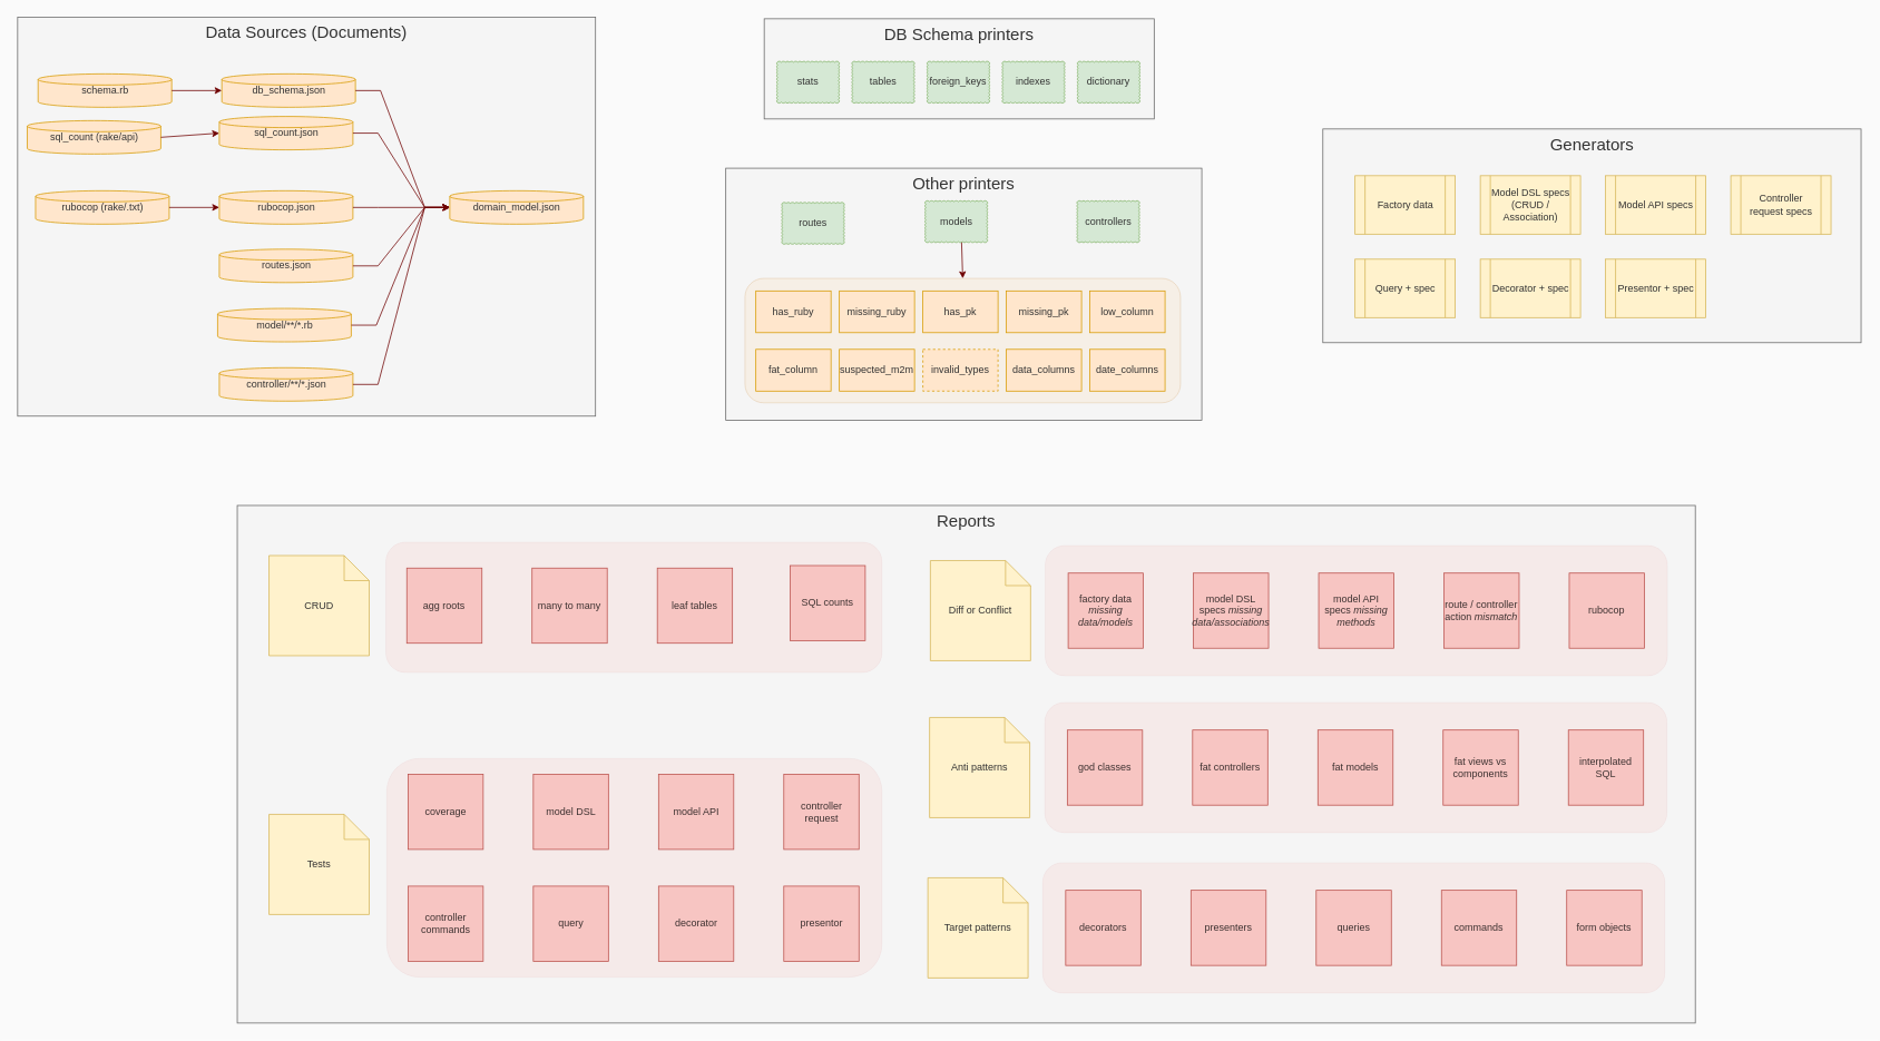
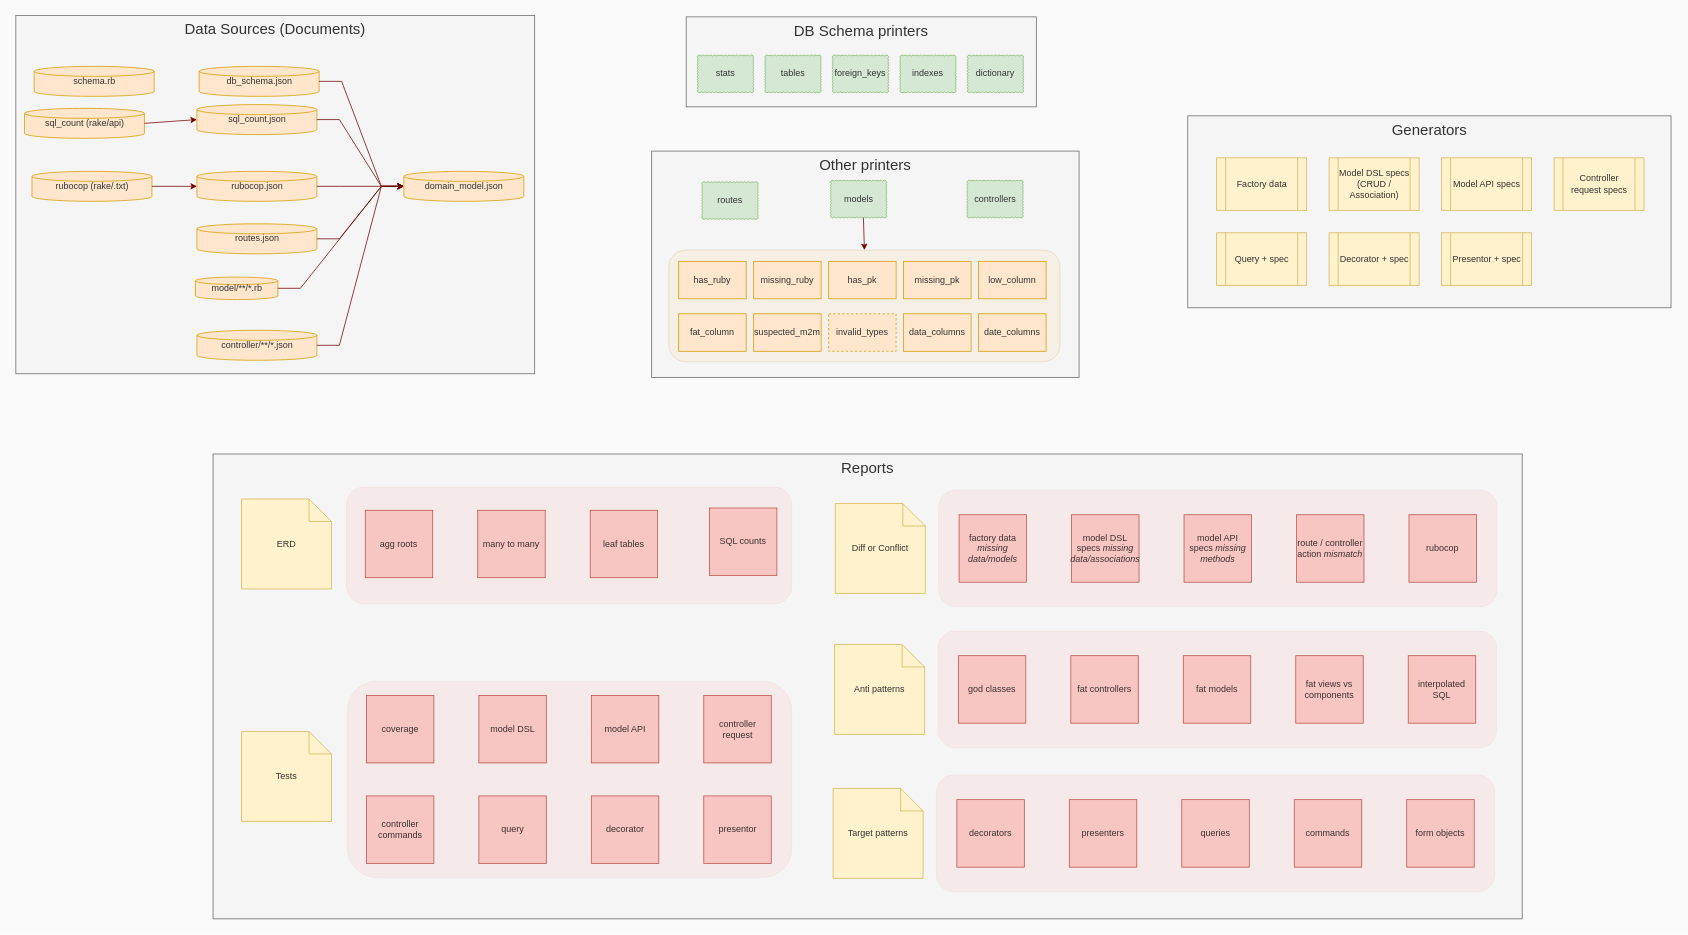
- <mxCell id="13" value="" style="whiteSpace=wrap;html=1;rounded=0;edgeStyle=none;exitX=1;exitY=0.5;exitDx=0;exitDy=0;entryX=0;entryY=0.5;entryDx=0;entryDy=0;fillColor=#a20025;strokeColor=#6F0000;" parent="1" source="3" target="4" edge="1"><mxGeometry relative="1" as="geometry" /></mxCell>
- <mxCell id="10" value="model/**/*.rb" style="whiteSpace=wrap;html=1;rounded=0;fillColor=#ffe6cc;strokeColor=#d79b00;fontColor=#333333;shape=mxgraph.flowchart.database;strokeWidth=1" parent="1" vertex="1"><mxGeometry x="259.5" y="369" width="160" height="40" as="geometry" /></mxCell>
+ <mxCell id="10" value="model/**/*.rb" style="whiteSpace=wrap;html=1;rounded=0;fillColor=#ffe6cc;strokeColor=#d79b00;fontColor=#333333;shape=mxgraph.flowchart.database;strokeWidth=1" parent="1" vertex="1"><mxGeometry x="259.5" y="369" width="110" height="30" as="geometry" /></mxCell>
- <mxCell id="83" value="CRUD" style="whiteSpace=wrap;html=1;rounded=0;fillColor=#fff2cc;strokeColor=#d6b656;fontColor=#333333;shape=note" parent="82" vertex="1"><mxGeometry y="16" width="120" height="120" as="geometry" /></mxCell>
+ <mxCell id="83" value="ERD" style="whiteSpace=wrap;html=1;rounded=0;fillColor=#fff2cc;strokeColor=#d6b656;fontColor=#333333;shape=note" parent="82" vertex="1"><mxGeometry y="16" width="120" height="120" as="geometry" /></mxCell>
